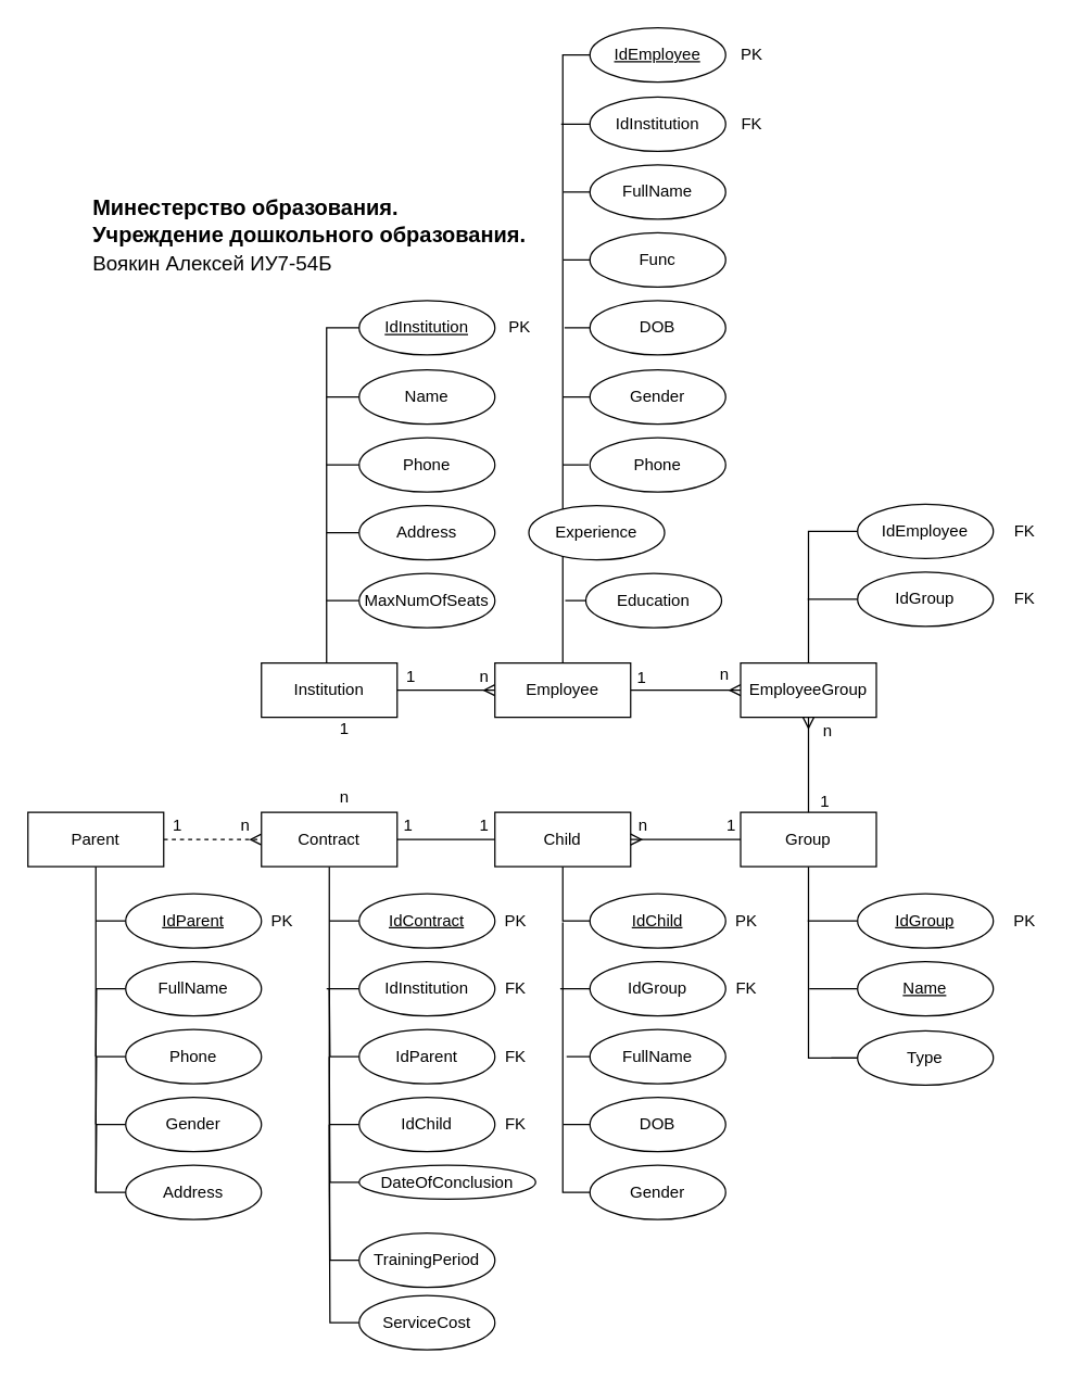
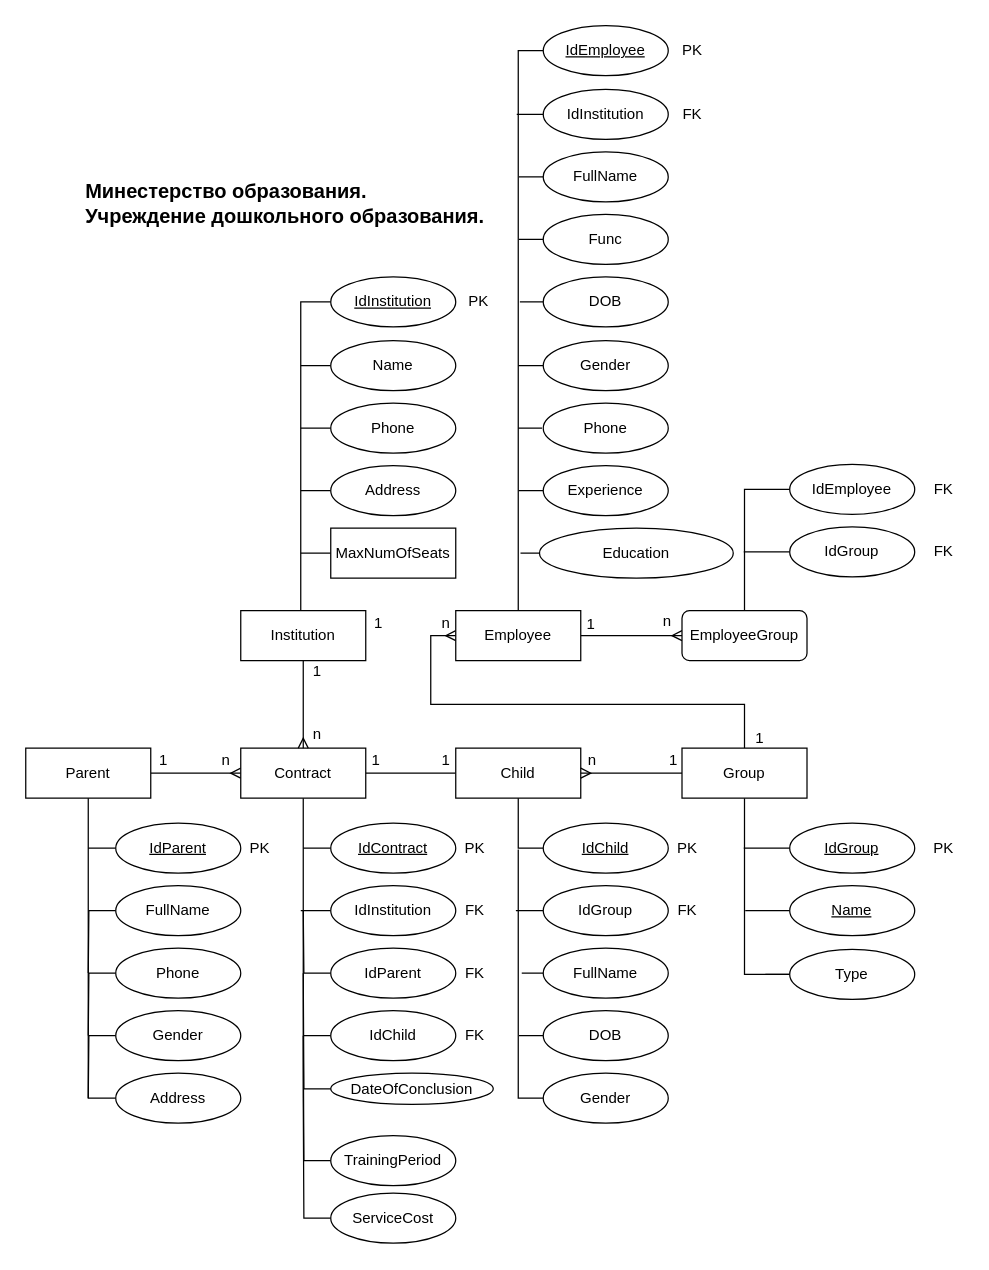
- <mxCell id="56" value="Воякин Алексей ИУ7-54Б" style="text;html=1;align=left;verticalAlign=middle;resizable=0;points=[];autosize=1;fontSize=15;" parent="1" vertex="1"><mxGeometry x="66" y="183" width="200" height="20" as="geometry" /></mxCell>
- <mxCell id="83" value="Experience" style="ellipse;whiteSpace=wrap;html=1;align=center;" parent="1" vertex="1"><mxGeometry x="389" y="372" width="100" height="40" as="geometry" /></mxCell>
+ <mxCell id="83" value="Experience" style="ellipse;whiteSpace=wrap;html=1;align=center;" parent="1" vertex="1"><mxGeometry x="434" y="372" width="100" height="40" as="geometry" /></mxCell>
- <mxCell id="54" value="MaxNumOfSeats" style="ellipse;whiteSpace=wrap;html=1;align=center;" parent="1" vertex="1"><mxGeometry x="264" y="422" width="100" height="40" as="geometry" /></mxCell>
+ <mxCell id="54" value="MaxNumOfSeats" style="whiteSpace=wrap;html=1;align=center;rounded=0;" parent="1" vertex="1"><mxGeometry x="264" y="422" width="100" height="40" as="geometry" /></mxCell>
- <mxCell id="85" value="Education" style="ellipse;whiteSpace=wrap;html=1;align=center;" parent="1" vertex="1"><mxGeometry x="431" y="422" width="100" height="40" as="geometry" /></mxCell>
+ <mxCell id="85" value="Education" style="ellipse;whiteSpace=wrap;html=1;align=center;" parent="1" vertex="1"><mxGeometry x="431" y="422" width="155" height="40" as="geometry" /></mxCell>
- <mxCell id="65" style="edgeStyle=orthogonalEdgeStyle;rounded=0;orthogonalLoop=1;jettySize=auto;html=1;exitX=0;exitY=0.5;exitDx=0;exitDy=0;entryX=1;entryY=0.5;entryDx=0;entryDy=0;startArrow=ERmany;startFill=0;endArrow=none;endFill=0;fontSize=12;" parent="1" source="67" target="43" edge="1"><mxGeometry relative="1" as="geometry" /></mxCell>
+ <mxCell id="65" style="edgeStyle=orthogonalEdgeStyle;rounded=0;orthogonalLoop=1;jettySize=auto;html=1;exitX=0;exitY=0.5;exitDx=0;exitDy=0;startArrow=ERmany;startFill=0;endArrow=none;endFill=0;fontSize=12;" parent="1" source="67" target="90" edge="1"><mxGeometry relative="1" as="geometry" /></mxCell>
- <mxCell id="98" value="EmployeeGroup" style="whiteSpace=wrap;html=1;align=center;" parent="1" vertex="1"><mxGeometry x="545" y="488" width="100" height="40" as="geometry" /></mxCell>
+ <mxCell id="98" value="EmployeeGroup" style="whiteSpace=wrap;html=1;align=center;rounded=1;" parent="1" vertex="1"><mxGeometry x="545" y="488" width="100" height="40" as="geometry" /></mxCell>
- <mxCell id="96" style="edgeStyle=orthogonalEdgeStyle;rounded=0;orthogonalLoop=1;jettySize=auto;html=1;exitX=0.5;exitY=1;exitDx=0;exitDy=0;entryX=0.5;entryY=0;entryDx=0;entryDy=0;startArrow=ERmany;startFill=0;endArrow=none;endFill=0;fontSize=12;" parent="1" source="98" target="90" edge="1"><mxGeometry relative="1" as="geometry" /></mxCell>
- <mxCell id="97" value="n" style="edgeLabel;html=1;align=center;verticalAlign=middle;resizable=0;points=[];fontSize=12;" parent="96" vertex="1" connectable="0"><mxGeometry x="-0.84" y="8" relative="1" as="geometry"><mxPoint x="5" y="3.12" as="offset" /></mxGeometry></mxCell>
+ <mxCell id="41" style="edgeStyle=orthogonalEdgeStyle;rounded=0;orthogonalLoop=1;jettySize=auto;html=1;exitX=0.5;exitY=1;exitDx=0;exitDy=0;entryX=0.5;entryY=0;entryDx=0;entryDy=0;endArrow=ERmany;endFill=0;startArrow=none;startFill=0;" parent="1" source="43" target="27" edge="1"><mxGeometry relative="1" as="geometry" /></mxCell>
- <mxCell id="13" style="edgeStyle=orthogonalEdgeStyle;rounded=0;orthogonalLoop=1;jettySize=auto;html=1;exitX=1;exitY=0.5;exitDx=0;exitDy=0;entryX=0;entryY=0.5;entryDx=0;entryDy=0;endArrow=ERmany;endFill=0;startArrow=none;startFill=0;dashed=1;" parent="1" source="14" target="27" edge="1"><mxGeometry relative="1" as="geometry" /></mxCell>
+ <mxCell id="13" style="edgeStyle=orthogonalEdgeStyle;rounded=0;orthogonalLoop=1;jettySize=auto;html=1;exitX=1;exitY=0.5;exitDx=0;exitDy=0;entryX=0;entryY=0.5;entryDx=0;entryDy=0;endArrow=ERmany;endFill=0;startArrow=none;startFill=0;" parent="1" source="14" target="27" edge="1"><mxGeometry relative="1" as="geometry" /></mxCell>
